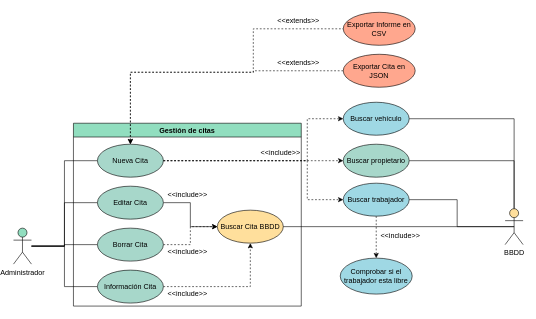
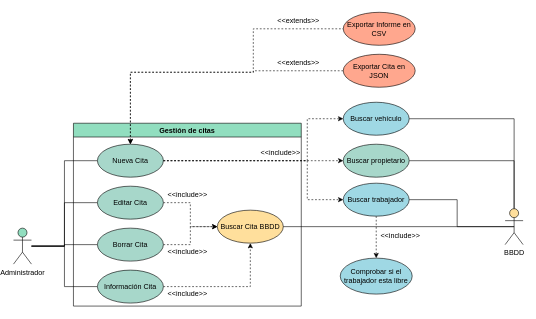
- <mxCell id="10" style="edgeStyle=orthogonalEdgeStyle;rounded=0;orthogonalLoop=1;jettySize=auto;html=1;entryX=0;entryY=0.5;entryDx=0;entryDy=0;dashed=0;" edge="1" parent="8" source="11" target="16"><mxGeometry relative="1" as="geometry" /></mxCell>
+ <mxCell id="10" style="edgeStyle=orthogonalEdgeStyle;rounded=0;orthogonalLoop=1;jettySize=auto;html=1;entryX=0;entryY=0.5;entryDx=0;entryDy=0;dashed=1;" edge="1" parent="8" source="11" target="16"><mxGeometry relative="1" as="geometry" /></mxCell>
